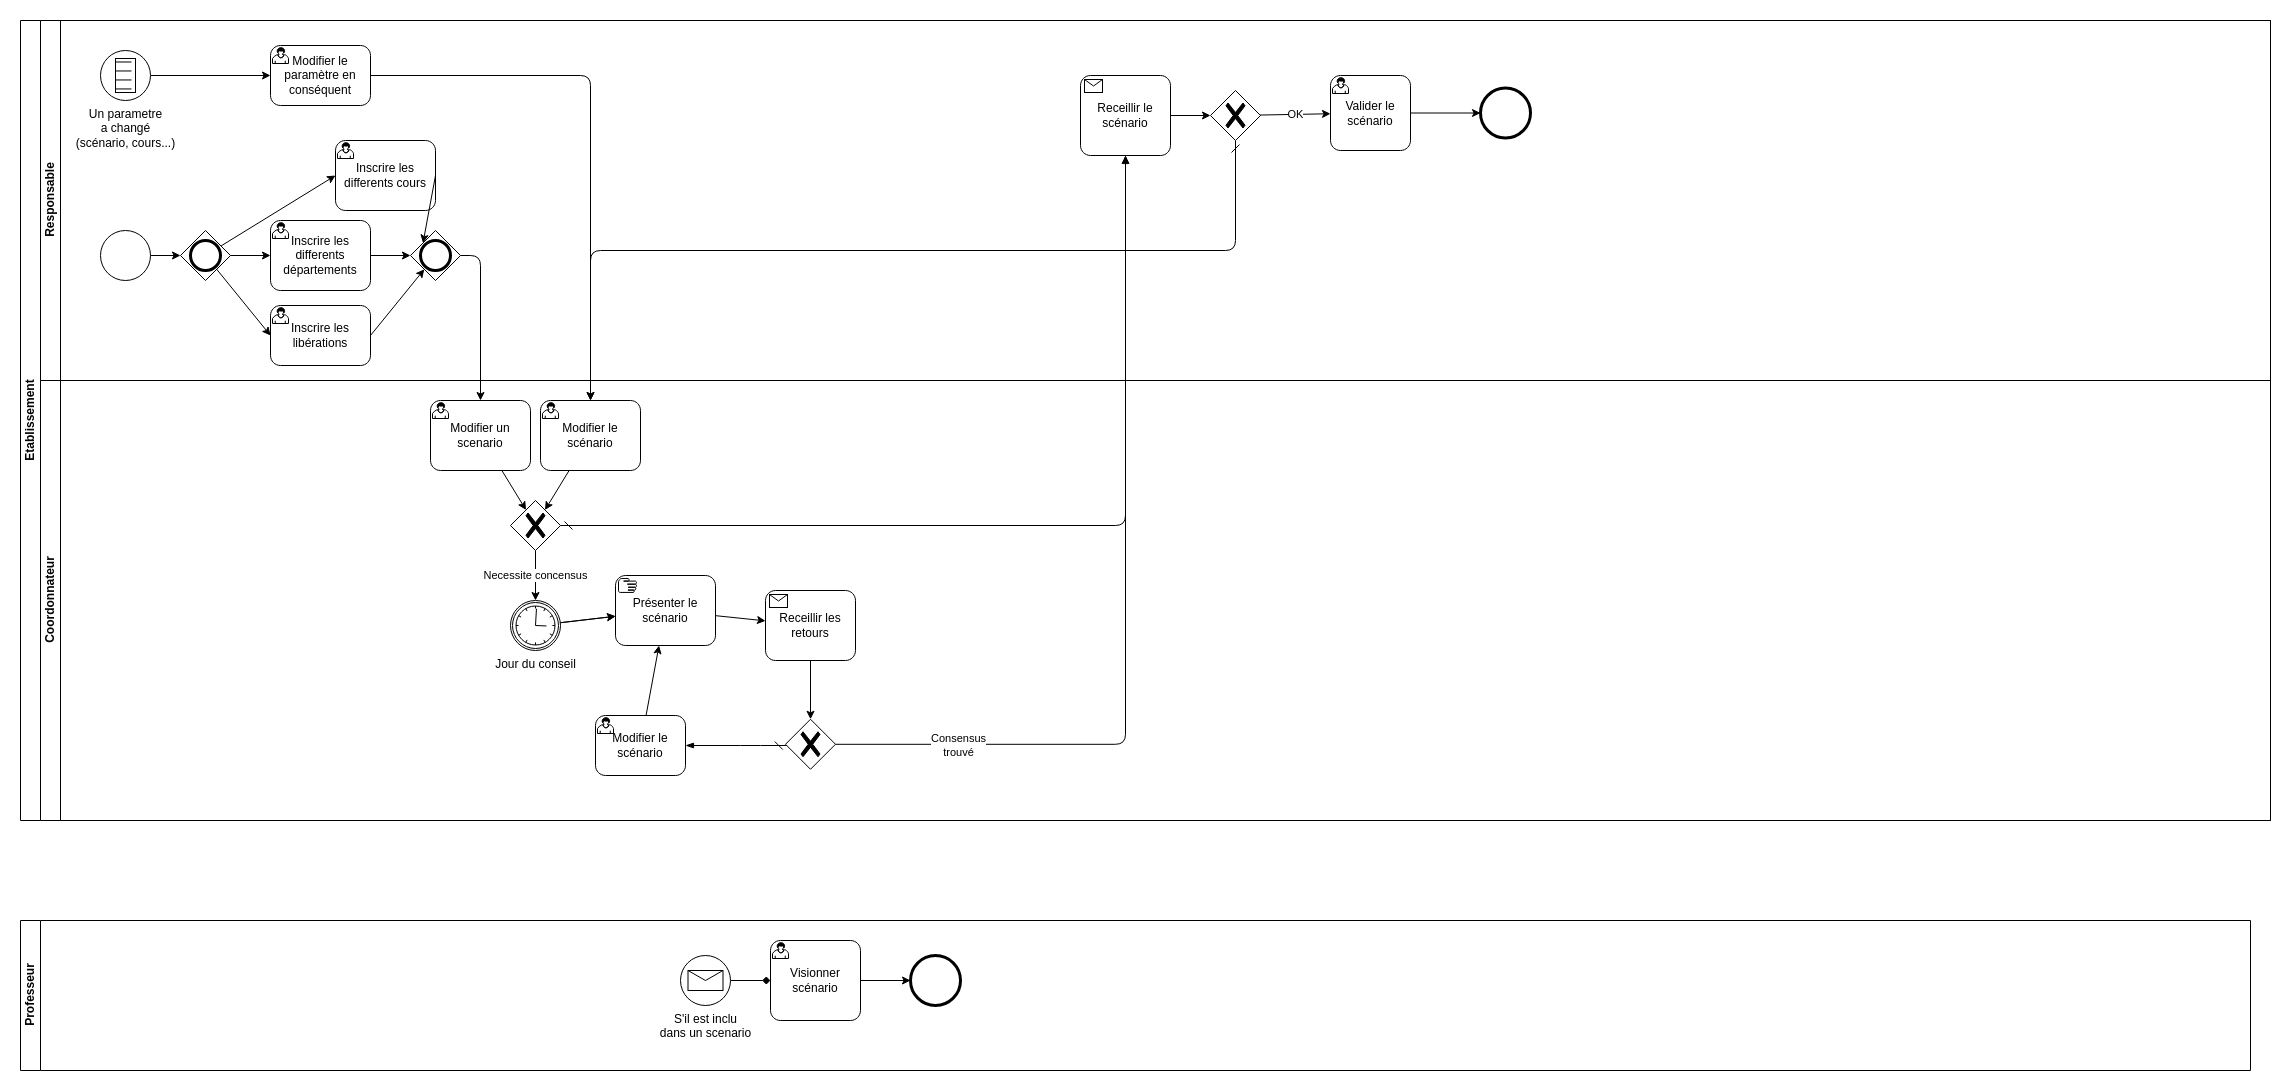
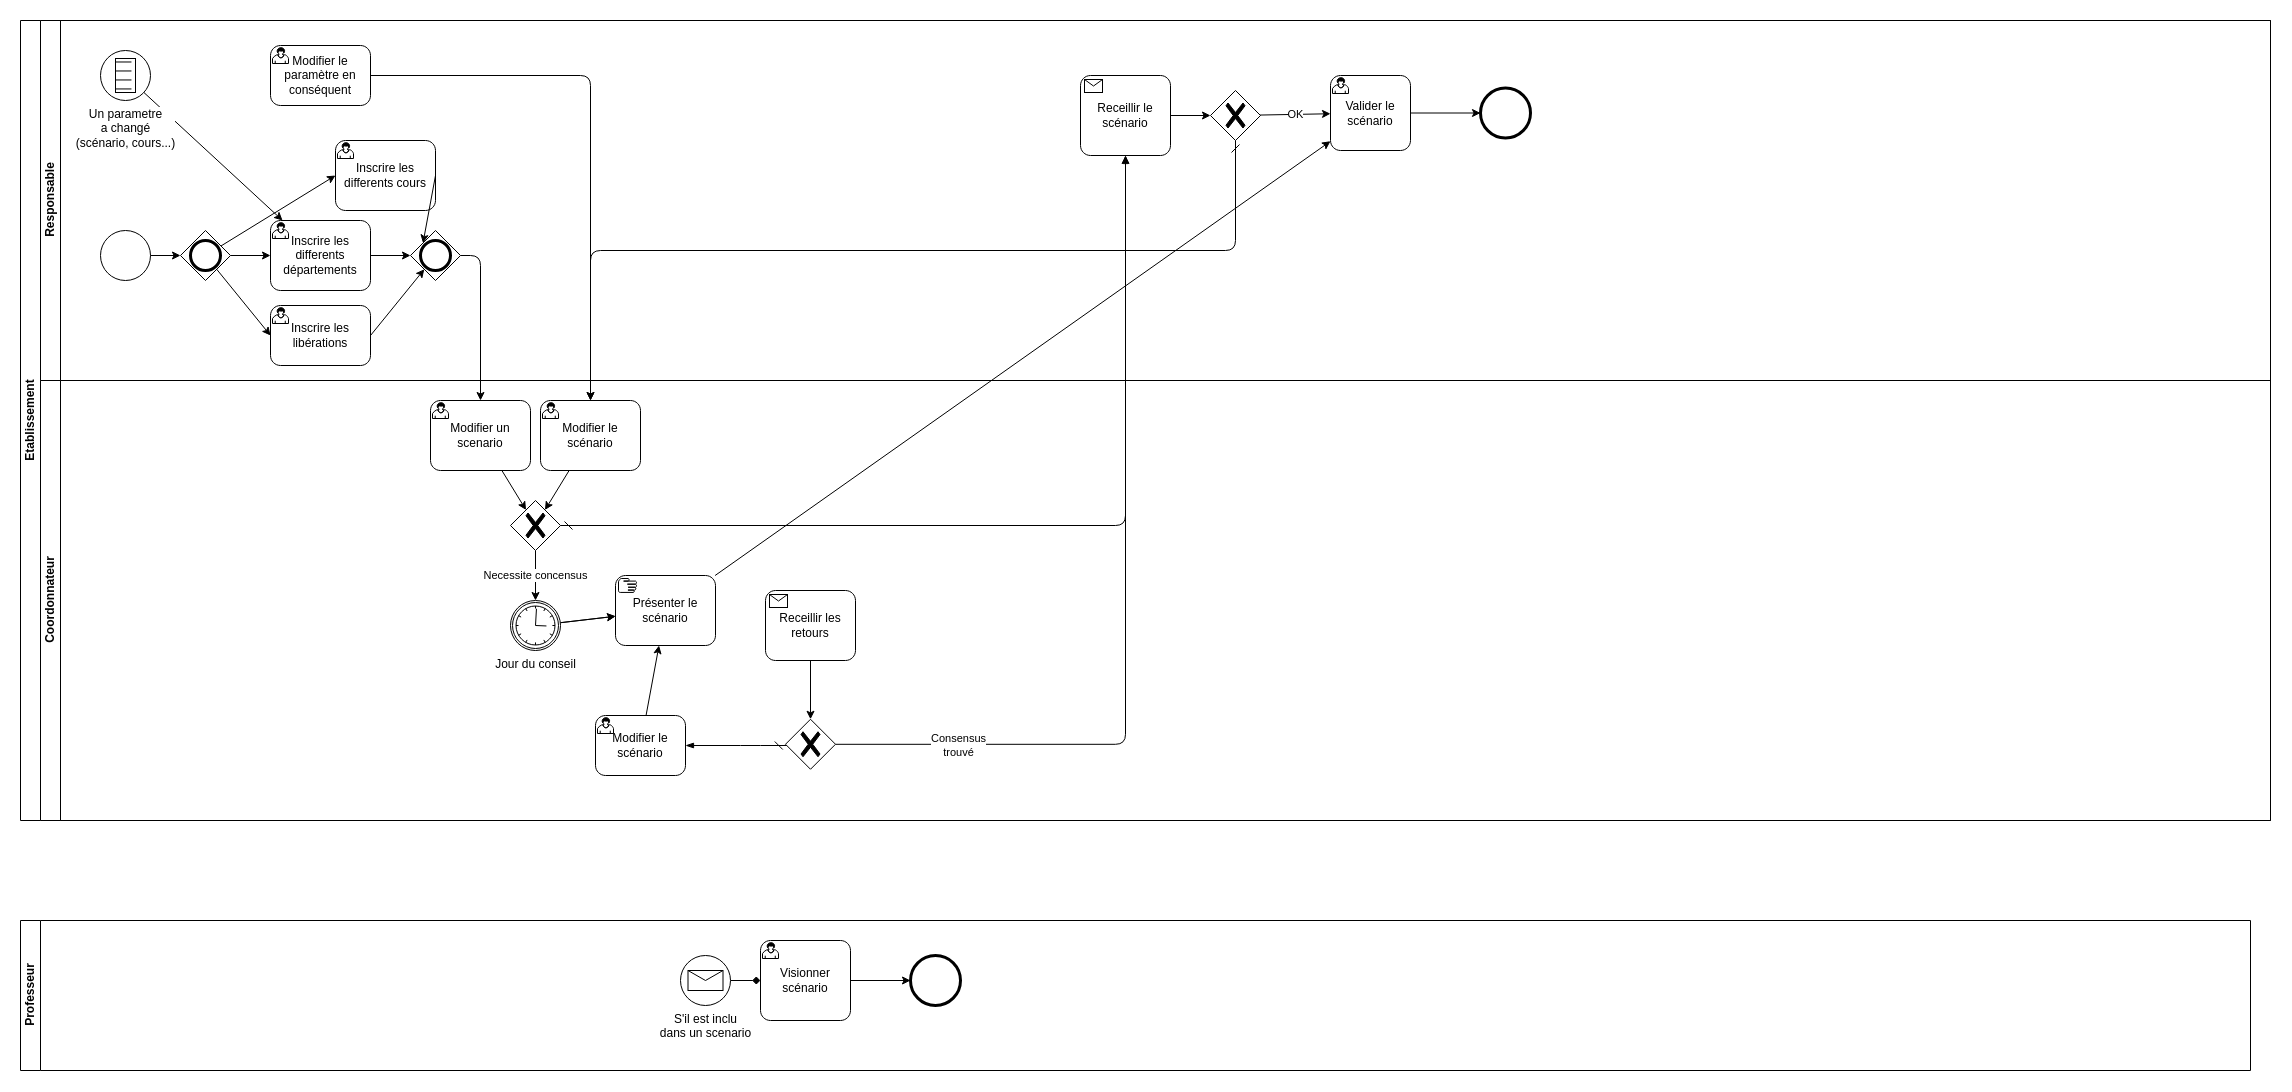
- <mxCell id="25" style="edgeStyle=none;html=1;" edge="1" parent="5" source="26" target="27"><mxGeometry relative="1" as="geometry" /></mxCell>
+ <mxCell id="25" style="edgeStyle=none;html=1;" edge="1" parent="5" source="26" target="21"><mxGeometry relative="1" as="geometry" /></mxCell>
- <mxCell id="36" style="edgeStyle=none;html=1;" parent="29" source="37" target="35" edge="1"><mxGeometry relative="1" as="geometry"><mxPoint x="670" y="244.224" as="sourcePoint" /><mxPoint x="980.0" y="245.069" as="targetPoint" /></mxGeometry></mxCell>
+ <mxCell id="36" style="edgeStyle=none;html=1;" parent="29" source="37" target="8" edge="1"><mxGeometry relative="1" as="geometry"><mxPoint x="670" y="244.224" as="sourcePoint" /><mxPoint x="980.0" y="245.069" as="targetPoint" /></mxGeometry></mxCell>
- <mxCell id="51" value="Visionner scénario" style="points=[[0.25,0,0],[0.5,0,0],[0.75,0,0],[1,0.25,0],[1,0.5,0],[1,0.75,0],[0.75,1,0],[0.5,1,0],[0.25,1,0],[0,0.75,0],[0,0.5,0],[0,0.25,0]];shape=mxgraph.bpmn.task;whiteSpace=wrap;rectStyle=rounded;size=10;html=1;taskMarker=user;" parent="50" vertex="1"><mxGeometry x="750" y="20" width="90" height="80" as="geometry" /></mxCell>
+ <mxCell id="51" value="Visionner scénario" style="points=[[0.25,0,0],[0.5,0,0],[0.75,0,0],[1,0.25,0],[1,0.5,0],[1,0.75,0],[0.75,1,0],[0.5,1,0],[0.25,1,0],[0,0.75,0],[0,0.5,0],[0,0.25,0]];shape=mxgraph.bpmn.task;whiteSpace=wrap;rectStyle=rounded;size=10;html=1;taskMarker=user;" parent="50" vertex="1"><mxGeometry x="740" y="20" width="90" height="80" as="geometry" /></mxCell>
